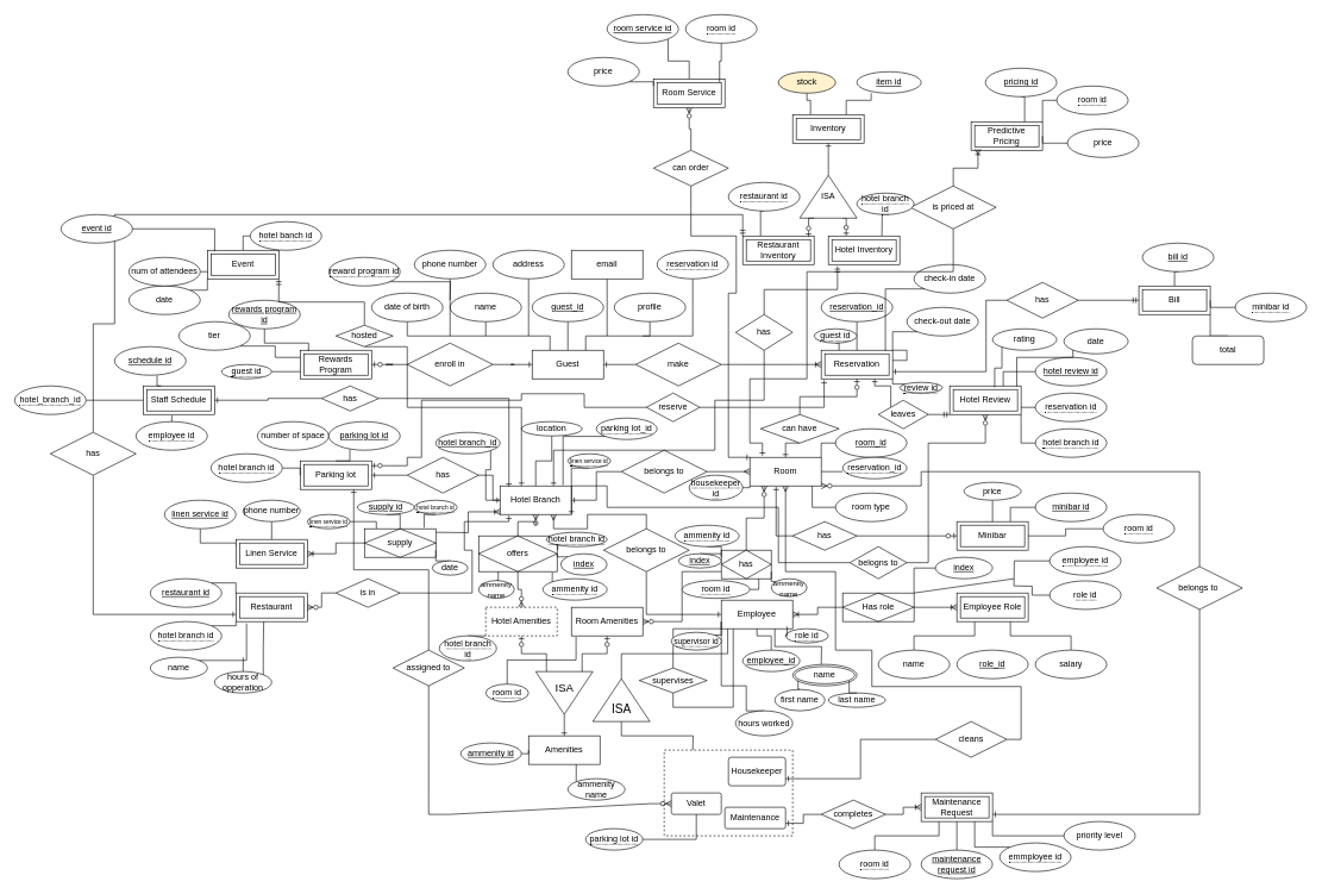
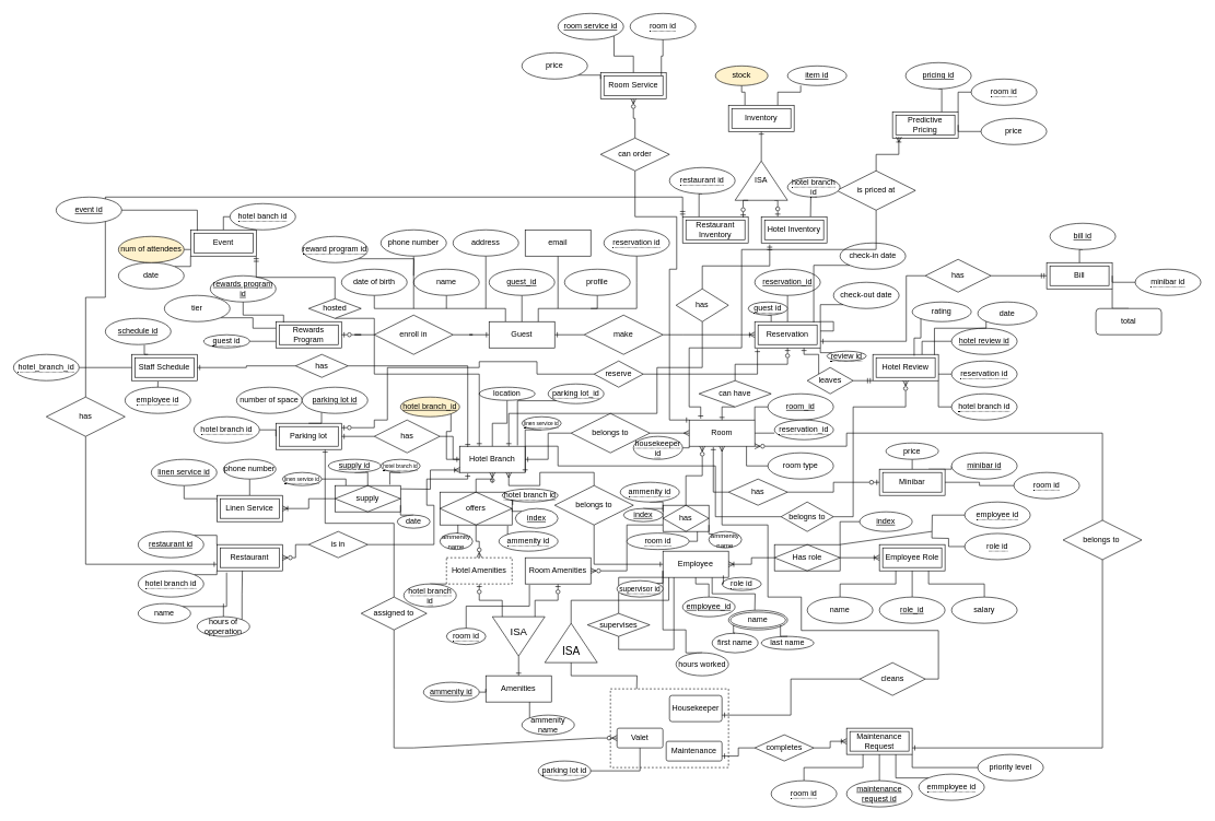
- <mxCell id="247" value="num of attendees" style="ellipse;whiteSpace=wrap;html=1;align=center;" parent="1" vertex="1"><mxGeometry x="180" y="360" width="100" height="40" as="geometry" /></mxCell>
+ <mxCell id="247" value="num of attendees" style="ellipse;whiteSpace=wrap;html=1;align=center;fillColor=#fff2cc;" parent="1" vertex="1"><mxGeometry x="180" y="360" width="100" height="40" as="geometry" /></mxCell>
- <mxCell id="87" value="hotel branch_id" style="ellipse;whiteSpace=wrap;html=1;align=center;fontStyle=4;" parent="1" vertex="1"><mxGeometry x="610" y="605" width="90" height="30" as="geometry" /></mxCell>
+ <mxCell id="87" value="hotel branch_id" style="ellipse;whiteSpace=wrap;html=1;align=center;fontStyle=4;fillColor=#fff2cc;" parent="1" vertex="1"><mxGeometry x="610" y="605" width="90" height="30" as="geometry" /></mxCell>
- <mxCell id="65" value="Minibar" style="shape=ext;margin=3;double=1;whiteSpace=wrap;html=1;align=center;" parent="1" vertex="1"><mxGeometry x="1340" y="730" width="100" height="40" as="geometry" /></mxCell>
+ <mxCell id="65" value="Minibar" style="shape=ext;margin=3;double=1;whiteSpace=wrap;html=1;align=center;" parent="1" vertex="1"><mxGeometry x="1340" y="715" width="100" height="40" as="geometry" /></mxCell>
+ <mxCell id="51" value="" style="edgeStyle=orthogonalEdgeStyle;rounded=0;orthogonalLoop=1;jettySize=auto;html=1;endArrow=none;endFill=0;" parent="1" source="52" target="50" edge="1"><mxGeometry relative="1" as="geometry" /></mxCell>
